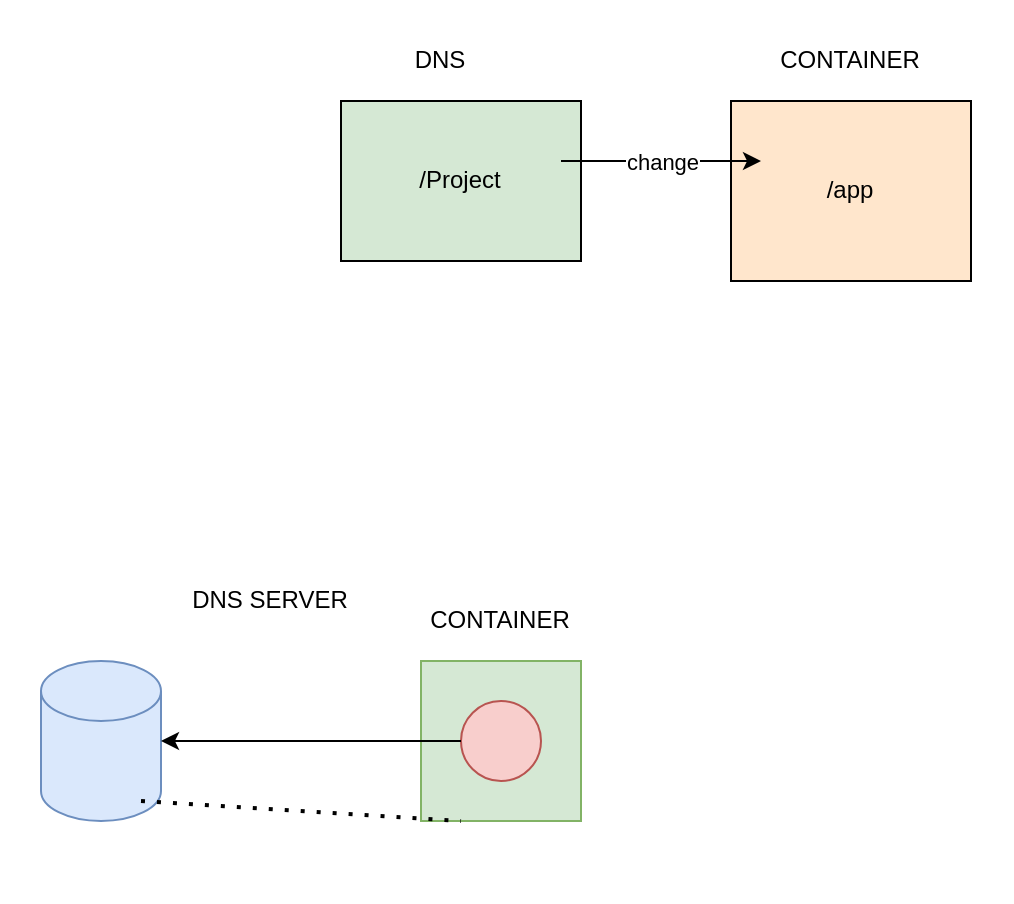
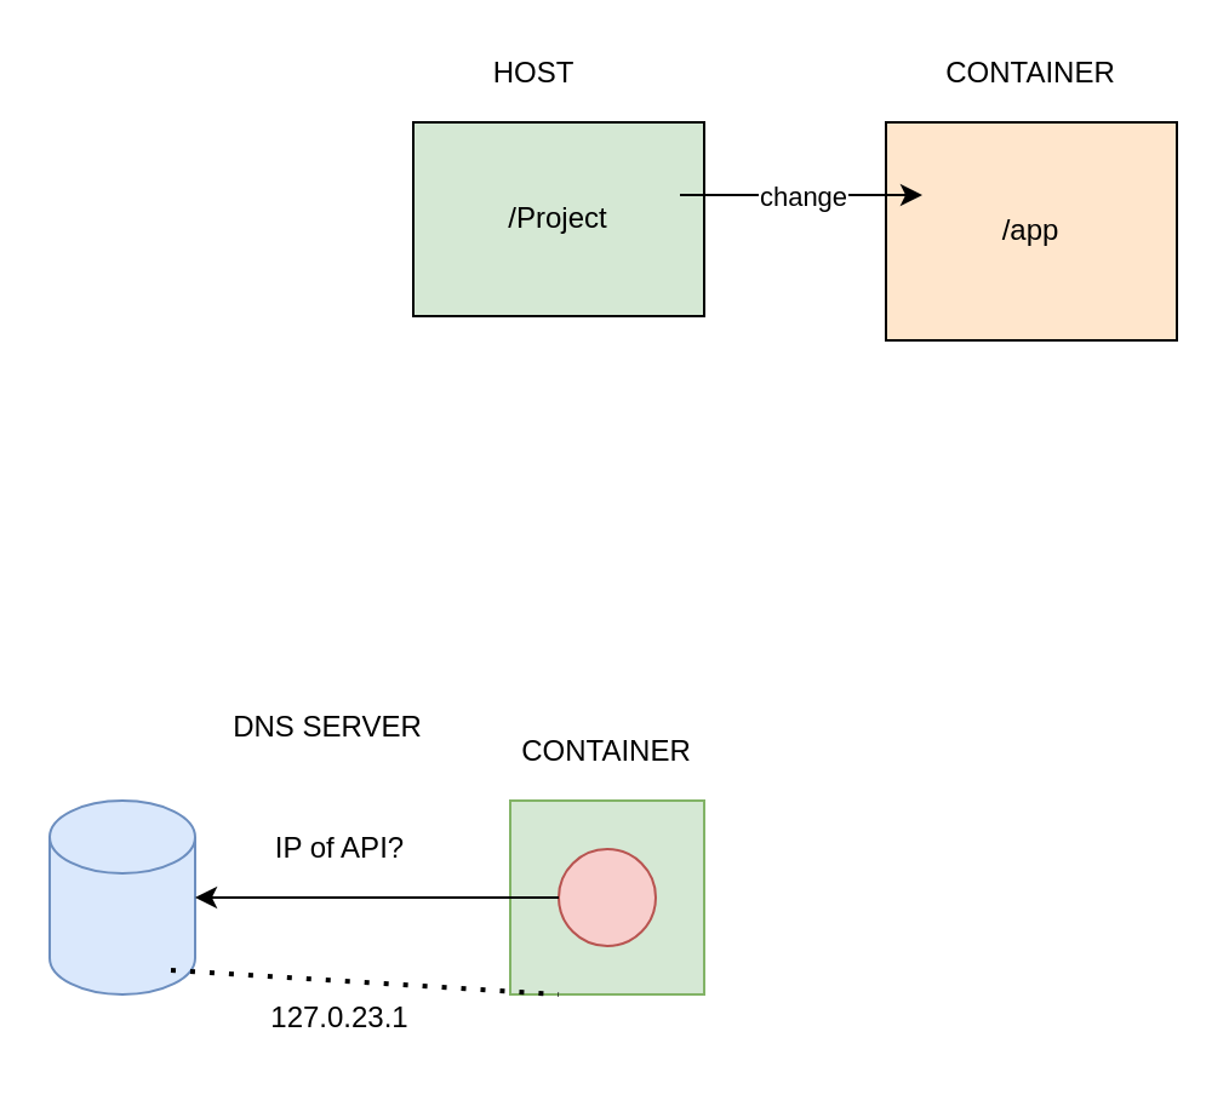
- <mxCell id="4" value="DNS" style="text;html=1;strokeColor=none;fillColor=none;align=center;verticalAlign=middle;whiteSpace=wrap;rounded=0;" vertex="1" parent="1"><mxGeometry x="200" y="20" width="40" height="20" as="geometry" /></mxCell>
+ <mxCell id="4" value="HOST" style="text;html=1;strokeColor=none;fillColor=none;align=center;verticalAlign=middle;whiteSpace=wrap;rounded=0;" vertex="1" parent="1"><mxGeometry x="200" y="20" width="40" height="20" as="geometry" /></mxCell>
+ <mxCell id="14" value="IP of API?" style="text;html=1;strokeColor=none;fillColor=none;align=center;verticalAlign=middle;whiteSpace=wrap;rounded=0;" vertex="1" parent="1"><mxGeometry x="90" y="340" width="100" height="20" as="geometry" /></mxCell>
+ <mxCell id="16" value="127.0.23.1" style="text;html=1;strokeColor=none;fillColor=none;align=center;verticalAlign=middle;whiteSpace=wrap;rounded=0;" vertex="1" parent="1"><mxGeometry x="120" y="410" width="40" height="20" as="geometry" /></mxCell>
